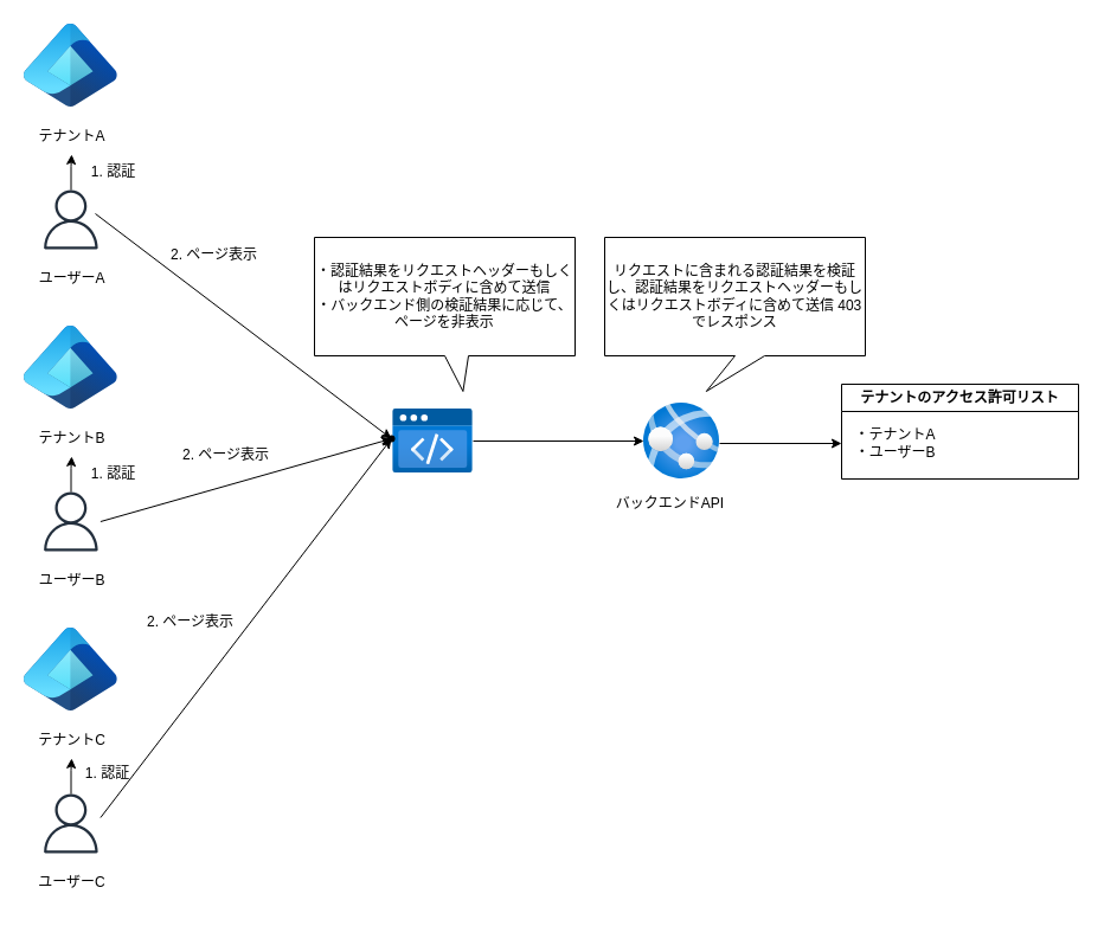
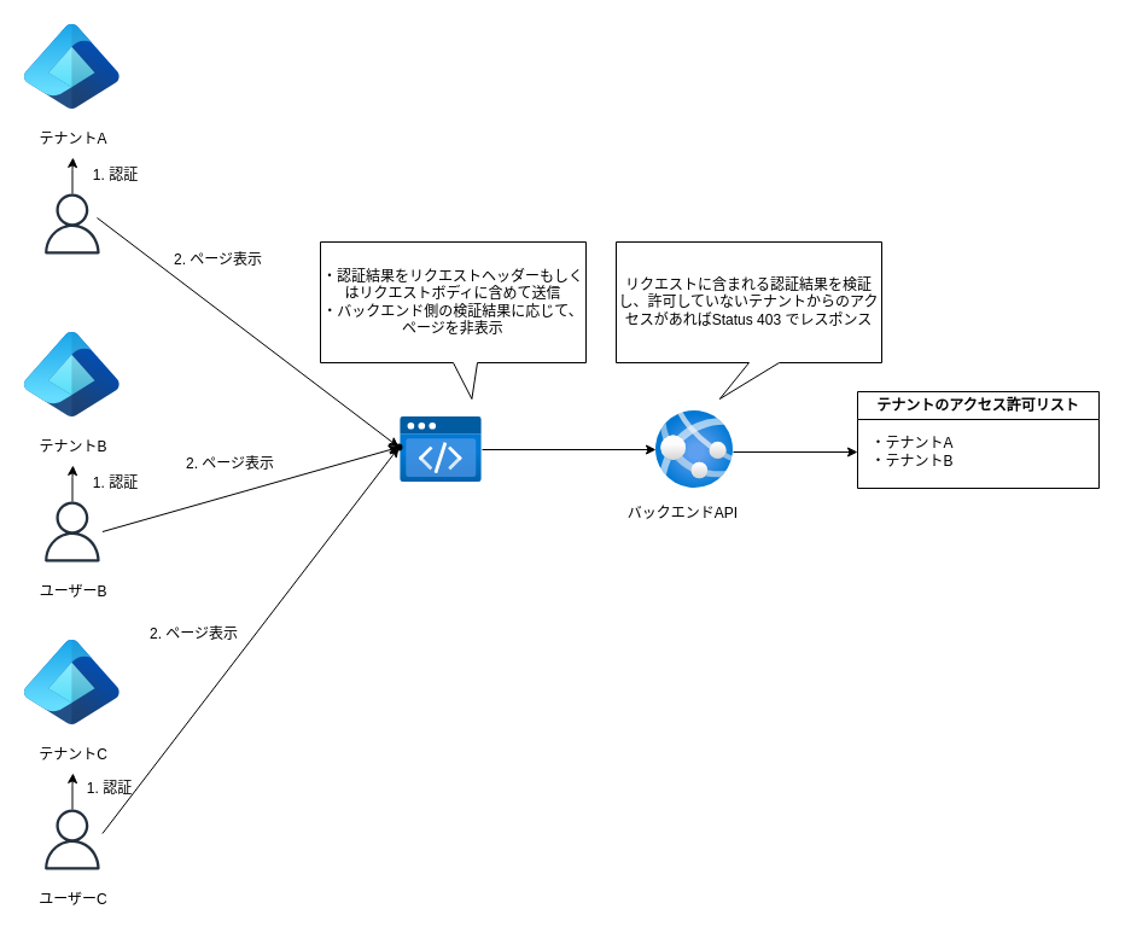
- <mxCell id="11" value="ユーザーA" style="text;html=1;align=center;verticalAlign=middle;resizable=0;points=[];autosize=1;strokeColor=none;fillColor=none;" vertex="1" parent="9"><mxGeometry y="60" width="80" height="30" as="geometry" /></mxCell>
- <mxCell id="35" value="リクエストに含まれる認証結果を検証し、認証結果をリクエストヘッダーもしくはリクエストボディに含めて送信 403 でレスポンス" style="shape=callout;whiteSpace=wrap;html=1;perimeter=calloutPerimeter;position2=0.39;base=25;" vertex="1" parent="1"><mxGeometry x="510" y="200" width="220" height="130" as="geometry" /></mxCell>
+ <mxCell id="35" value="リクエストに含まれる認証結果を検証し、許可していないテナントからのアクセスがあればStatus 403 でレスポンス" style="shape=callout;whiteSpace=wrap;html=1;perimeter=calloutPerimeter;position2=0.39;base=25;" vertex="1" parent="1"><mxGeometry x="510" y="200" width="220" height="130" as="geometry" /></mxCell>
- <mxCell id="43" value="・テナントA&lt;div&gt;・ユーザーB&lt;/div&gt;" style="text;html=1;align=center;verticalAlign=middle;resizable=0;points=[];autosize=1;strokeColor=none;fillColor=none;" vertex="1" parent="42"><mxGeometry y="30" width="90" height="40" as="geometry" /></mxCell>
+ <mxCell id="43" value="・テナントA&lt;div&gt;・テナントB&lt;/div&gt;" style="text;html=1;align=center;verticalAlign=middle;resizable=0;points=[];autosize=1;strokeColor=none;fillColor=none;" vertex="1" parent="42"><mxGeometry y="30" width="90" height="40" as="geometry" /></mxCell>
